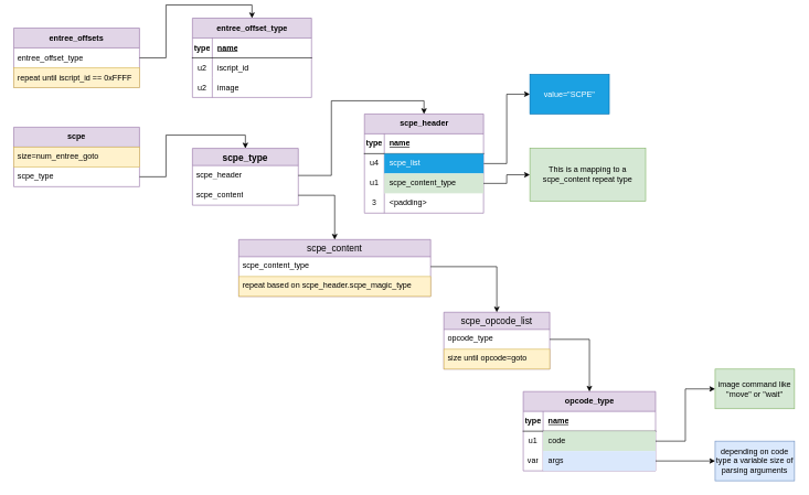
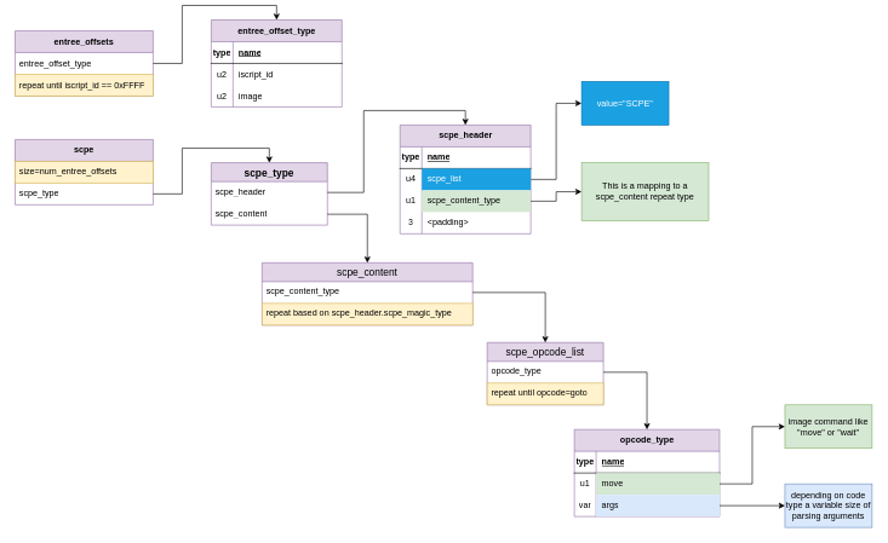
- <mxCell id="17" value="size=num_entree_goto" style="text;strokeColor=#d6b656;fillColor=#fff2cc;align=left;verticalAlign=middle;spacingLeft=4;spacingRight=4;overflow=hidden;points=[[0,0.5],[1,0.5]];portConstraint=eastwest;rotatable=0;whiteSpace=wrap;html=1;" parent="16" vertex="1"><mxGeometry y="30" width="190" height="30" as="geometry" /></mxCell>
+ <mxCell id="17" value="size=num_entree_offsets" style="text;strokeColor=#d6b656;fillColor=#fff2cc;align=left;verticalAlign=middle;spacingLeft=4;spacingRight=4;overflow=hidden;points=[[0,0.5],[1,0.5]];portConstraint=eastwest;rotatable=0;whiteSpace=wrap;html=1;" parent="16" vertex="1"><mxGeometry y="30" width="190" height="30" as="geometry" /></mxCell>
- <mxCell id="46" value="size until opcode=goto" style="text;strokeColor=#d6b656;fillColor=#fff2cc;spacingLeft=4;spacingRight=4;overflow=hidden;rotatable=0;points=[[0,0.5],[1,0.5]];portConstraint=eastwest;fontSize=12;whiteSpace=wrap;html=1;" parent="44" vertex="1"><mxGeometry y="56" width="160" height="30" as="geometry" /></mxCell>
+ <mxCell id="46" value="repeat until opcode=goto" style="text;strokeColor=#d6b656;fillColor=#fff2cc;spacingLeft=4;spacingRight=4;overflow=hidden;rotatable=0;points=[[0,0.5],[1,0.5]];portConstraint=eastwest;fontSize=12;whiteSpace=wrap;html=1;" parent="44" vertex="1"><mxGeometry y="56" width="160" height="30" as="geometry" /></mxCell>
- <mxCell id="54" value="code" style="shape=partialRectangle;connectable=0;fillColor=#d5e8d4;top=0;left=0;bottom=0;right=0;align=left;spacingLeft=6;overflow=hidden;whiteSpace=wrap;html=1;strokeColor=#82b366;" parent="52" vertex="1"><mxGeometry x="30" width="170" height="30" as="geometry"><mxRectangle width="170" height="30" as="alternateBounds" /></mxGeometry></mxCell>
+ <mxCell id="54" value="move" style="shape=partialRectangle;connectable=0;fillColor=#d5e8d4;top=0;left=0;bottom=0;right=0;align=left;spacingLeft=6;overflow=hidden;whiteSpace=wrap;html=1;strokeColor=#82b366;" parent="52" vertex="1"><mxGeometry x="30" width="170" height="30" as="geometry"><mxRectangle width="170" height="30" as="alternateBounds" /></mxGeometry></mxCell>
